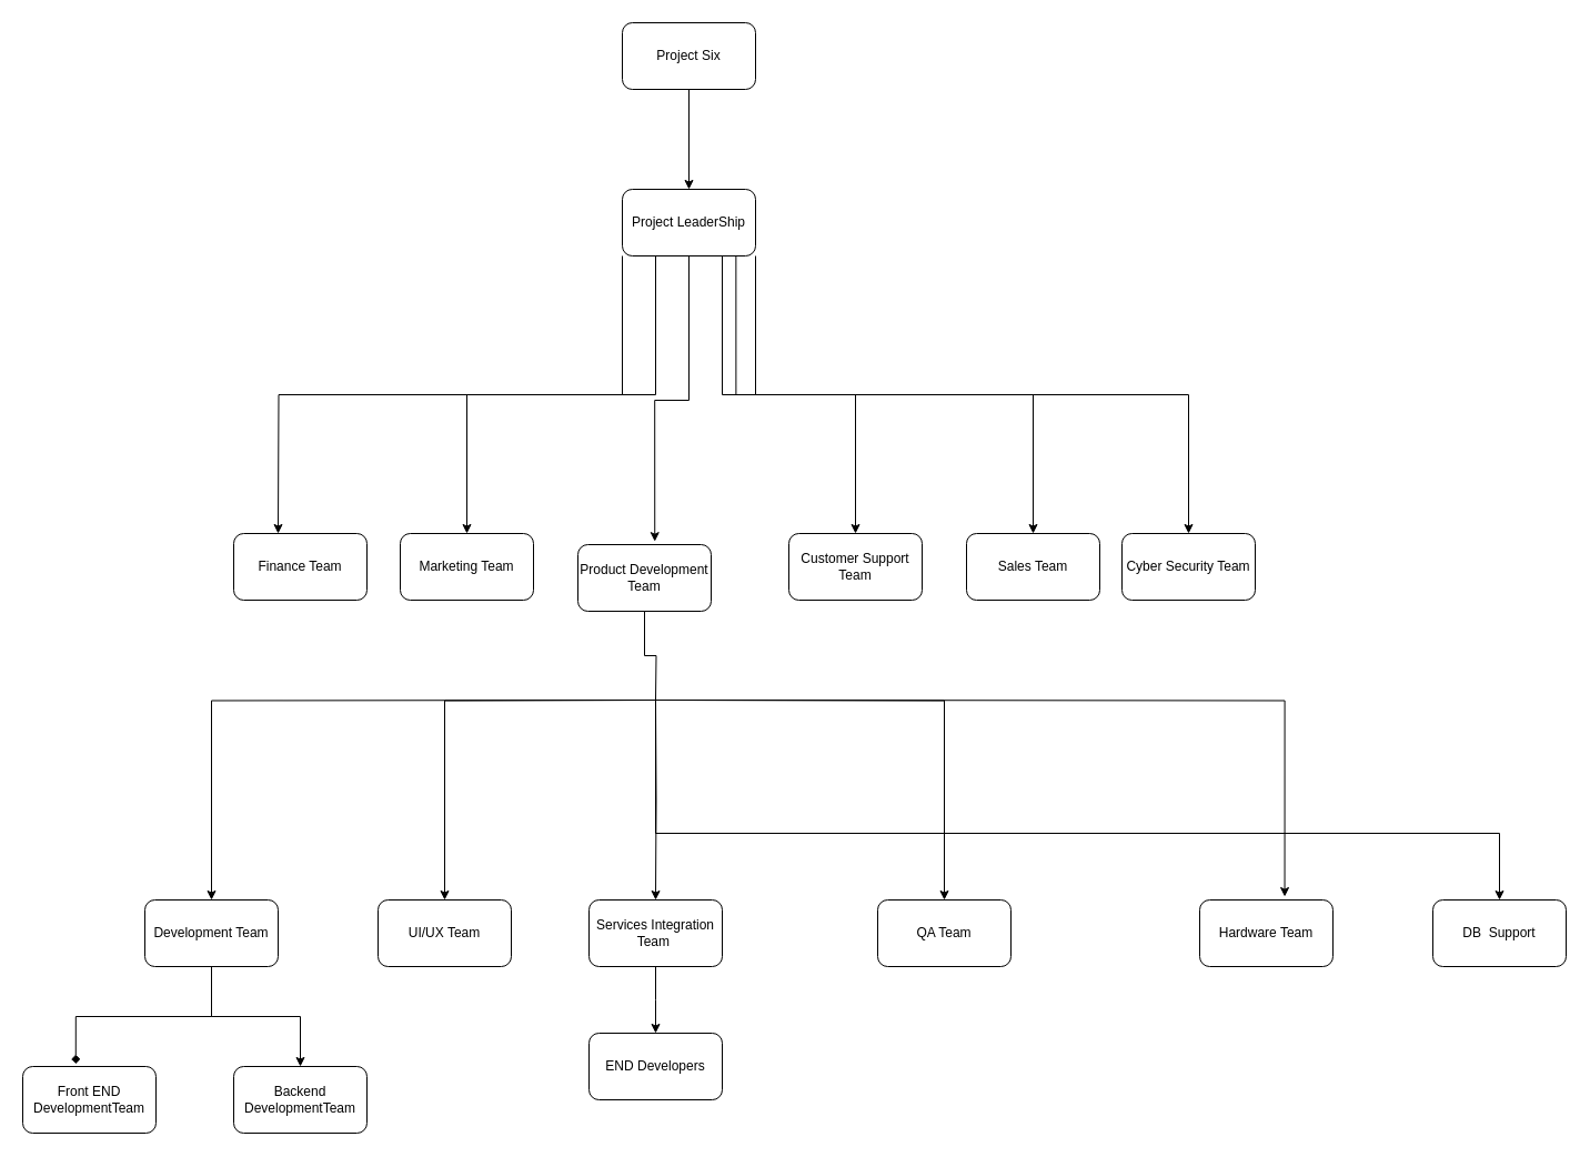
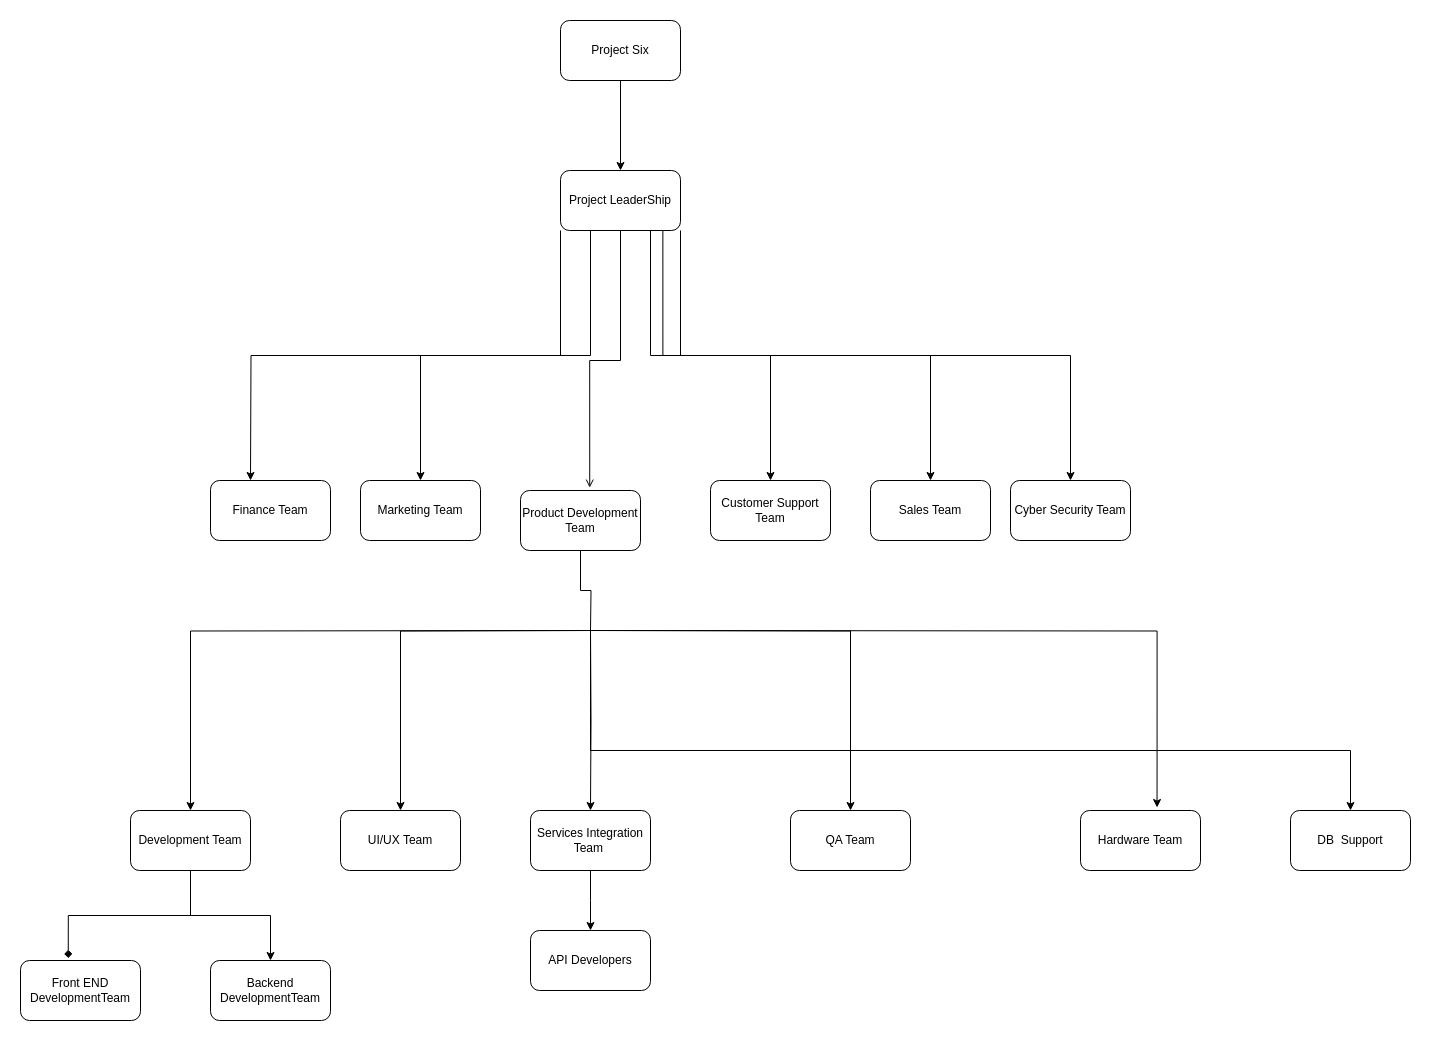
- <mxCell id="15" style="edgeStyle=orthogonalEdgeStyle;rounded=0;orthogonalLoop=1;jettySize=auto;html=1;entryX=0.577;entryY=-0.047;entryDx=0;entryDy=0;entryPerimeter=0;" parent="1" source="7" target="12" edge="1"><mxGeometry relative="1" as="geometry" /></mxCell>
+ <mxCell id="15" style="edgeStyle=orthogonalEdgeStyle;rounded=0;orthogonalLoop=1;jettySize=auto;html=1;entryX=0.577;entryY=-0.047;entryDx=0;entryDy=0;entryPerimeter=0;endArrow=open;" parent="1" source="7" target="12" edge="1"><mxGeometry relative="1" as="geometry" /></mxCell>
- <mxCell id="31" value="END Developers" style="rounded=1;whiteSpace=wrap;html=1;" parent="1" vertex="1"><mxGeometry x="530" y="930" width="120" height="60" as="geometry" /></mxCell>
+ <mxCell id="31" value="API Developers" style="rounded=1;whiteSpace=wrap;html=1;" parent="1" vertex="1"><mxGeometry x="530" y="930" width="120" height="60" as="geometry" /></mxCell>
